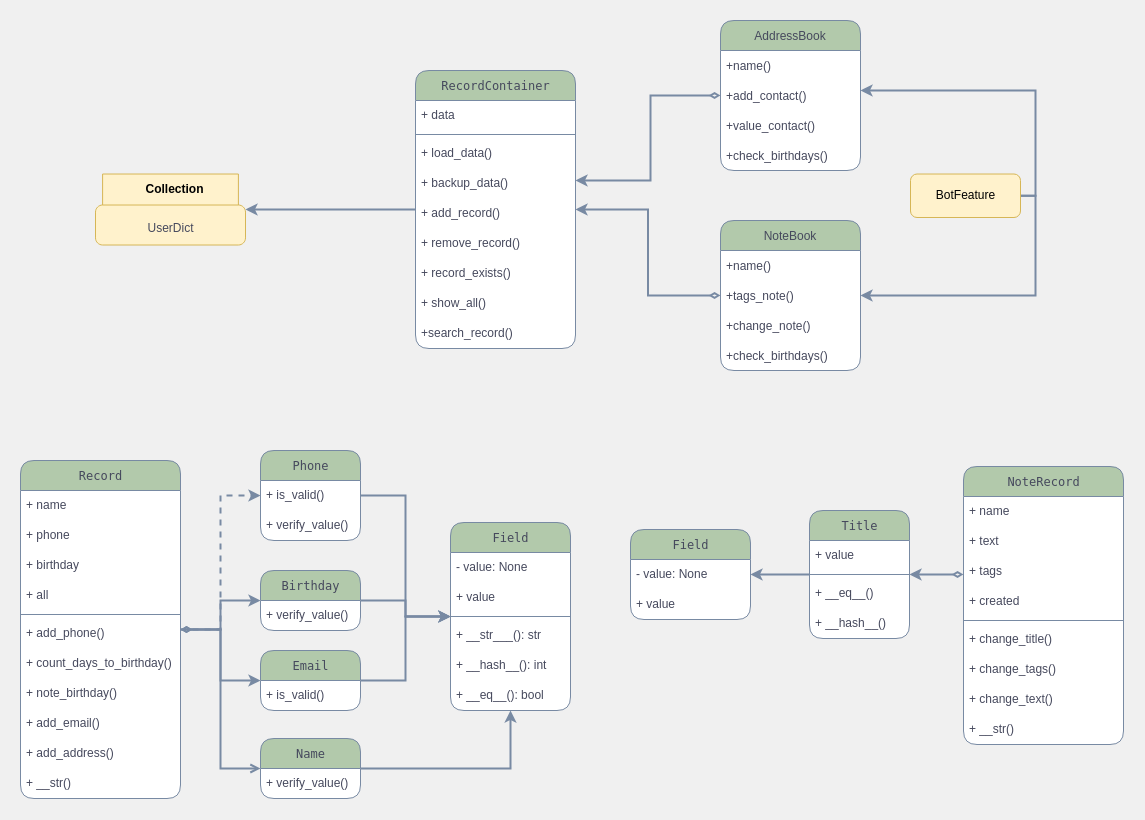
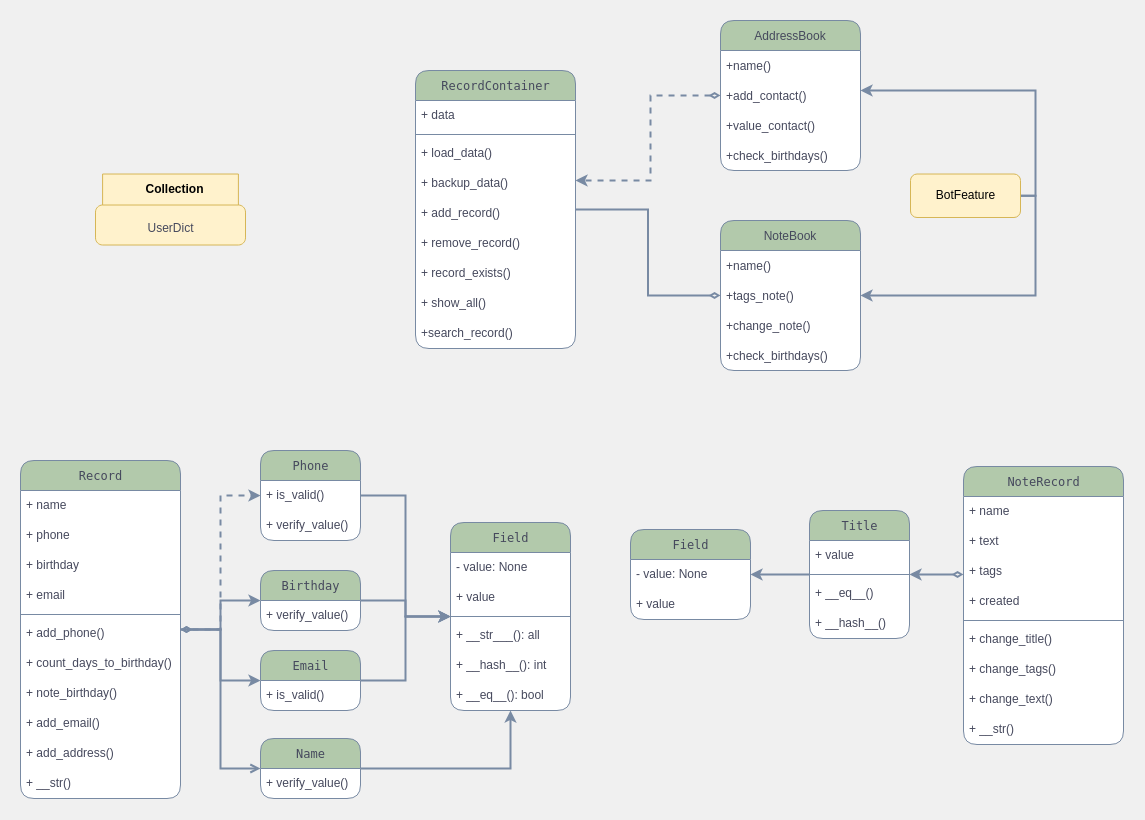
- <mxCell id="2" style="edgeStyle=orthogonalEdgeStyle;rounded=0;orthogonalLoop=1;jettySize=auto;html=1;strokeColor=#788AA3;strokeWidth=2;fontColor=#46495D;startArrow=diamondThin;startFill=0;fillColor=#B2C9AB;" edge="1" parent="1" source="3" target="44"><mxGeometry relative="1" as="geometry"><mxPoint x="970" y="95" as="targetPoint" /><Array as="points"><mxPoint x="650" y="95" /><mxPoint x="650" y="180" /></Array></mxGeometry></mxCell>
+ <mxCell id="2" style="edgeStyle=orthogonalEdgeStyle;rounded=0;orthogonalLoop=1;jettySize=auto;html=1;strokeColor=#788AA3;strokeWidth=2;fontColor=#46495D;startArrow=diamondThin;startFill=0;fillColor=#B2C9AB;dashed=1;" edge="1" parent="1" source="3" target="44"><mxGeometry relative="1" as="geometry"><mxPoint x="970" y="95" as="targetPoint" /><Array as="points"><mxPoint x="650" y="95" /><mxPoint x="650" y="180" /></Array></mxGeometry></mxCell>
- <mxCell id="82" style="edgeStyle=orthogonalEdgeStyle;rounded=0;orthogonalLoop=1;jettySize=auto;html=1;strokeColor=#788AA3;strokeWidth=2;fontColor=#46495D;startArrow=none;startFill=0;fillColor=#B2C9AB;" edge="1" parent="1" source="44" target="80"><mxGeometry relative="1" as="geometry"><mxPoint x="745" y="554" as="sourcePoint" /><mxPoint x="665" y="554" as="targetPoint" /></mxGeometry></mxCell>
- <mxCell id="59" style="edgeStyle=orthogonalEdgeStyle;rounded=0;orthogonalLoop=1;jettySize=auto;html=1;strokeColor=#788AA3;strokeWidth=2;fontColor=#46495D;startArrow=diamondThin;startFill=0;fillColor=#B2C9AB;" edge="1" parent="1" source="56" target="44"><mxGeometry relative="1" as="geometry" /></mxCell>
+ <mxCell id="59" style="edgeStyle=orthogonalEdgeStyle;rounded=0;orthogonalLoop=1;jettySize=auto;html=1;strokeColor=#788AA3;strokeWidth=2;fontColor=#46495D;startArrow=diamondThin;startFill=0;fillColor=#B2C9AB;endArrow=none;" edge="1" parent="1" source="56" target="44"><mxGeometry relative="1" as="geometry" /></mxCell>
- <mxCell id="35" value="+ all" style="text;html=1;align=left;verticalAlign=middle;resizable=0;points=[];autosize=1;strokeColor=none;fillColor=none;fontColor=#46495D;spacingLeft=4;swimlaneFillColor=default;" vertex="1" parent="31"><mxGeometry y="120" width="160" height="30" as="geometry" /></mxCell>
+ <mxCell id="35" value="+ email" style="text;html=1;align=left;verticalAlign=middle;resizable=0;points=[];autosize=1;strokeColor=none;fillColor=none;fontColor=#46495D;spacingLeft=4;swimlaneFillColor=default;" vertex="1" parent="31"><mxGeometry y="120" width="160" height="30" as="geometry" /></mxCell>
- <mxCell id="12" value="+ __str___(): str" style="text;html=1;align=left;verticalAlign=middle;resizable=0;points=[];autosize=1;strokeColor=none;fillColor=none;fontColor=#46495D;spacingLeft=4;labelBorderColor=none;container=0;" vertex="1" parent="8"><mxGeometry y="98" width="120" height="30" as="geometry" /></mxCell>
+ <mxCell id="12" value="+ __str___(): all" style="text;html=1;align=left;verticalAlign=middle;resizable=0;points=[];autosize=1;strokeColor=none;fillColor=none;fontColor=#46495D;spacingLeft=4;labelBorderColor=none;container=0;" vertex="1" parent="8"><mxGeometry y="98" width="120" height="30" as="geometry" /></mxCell>
